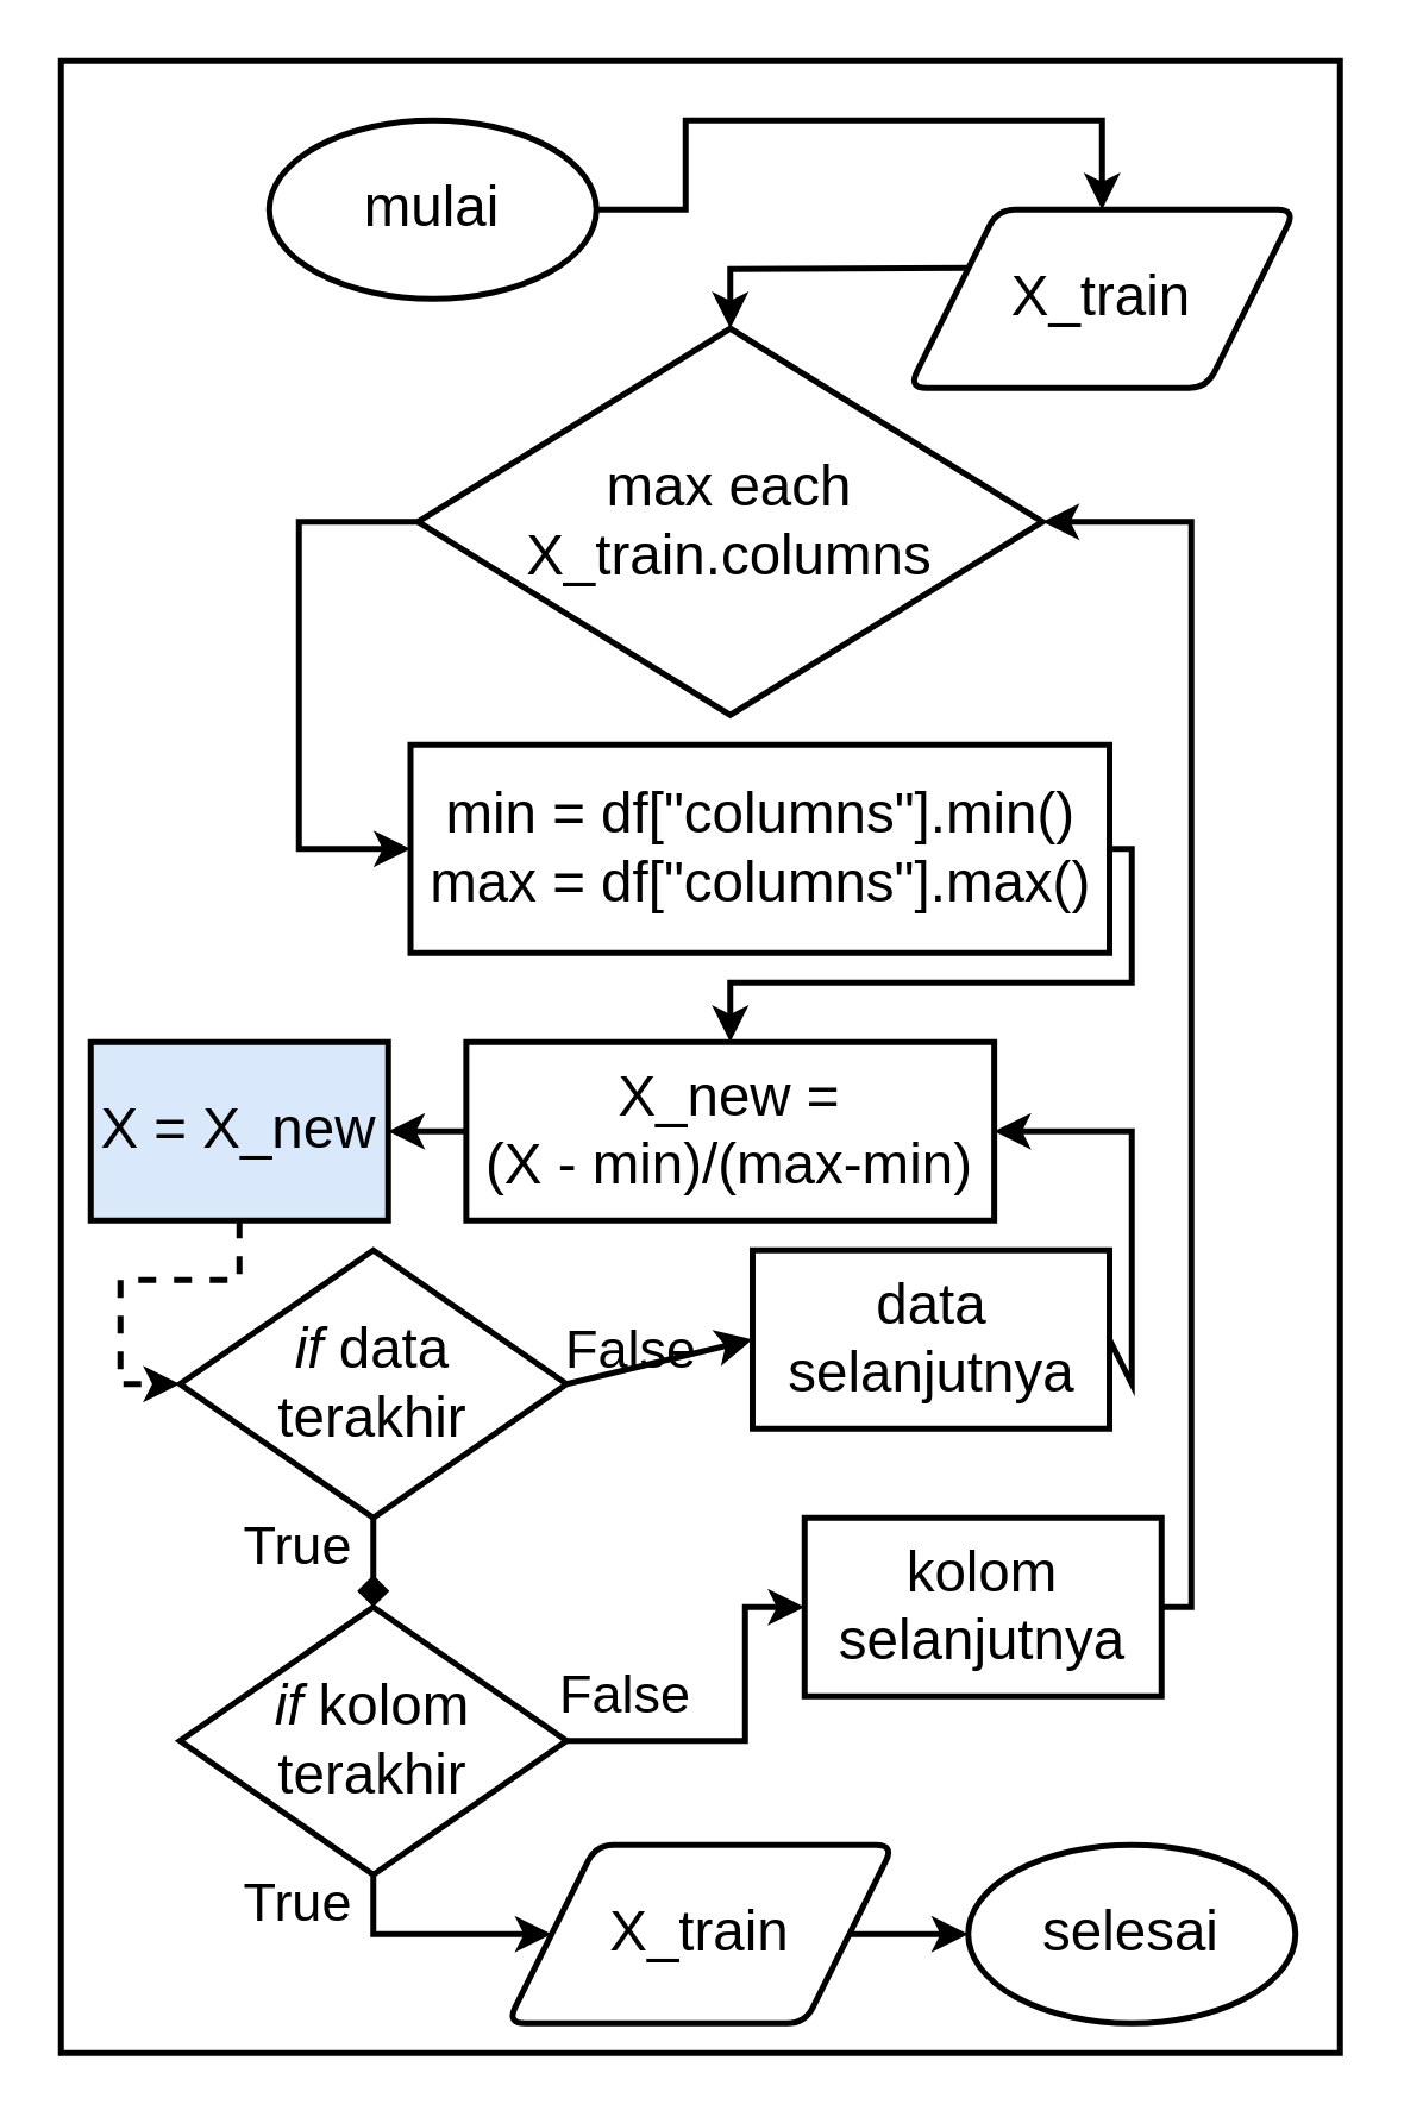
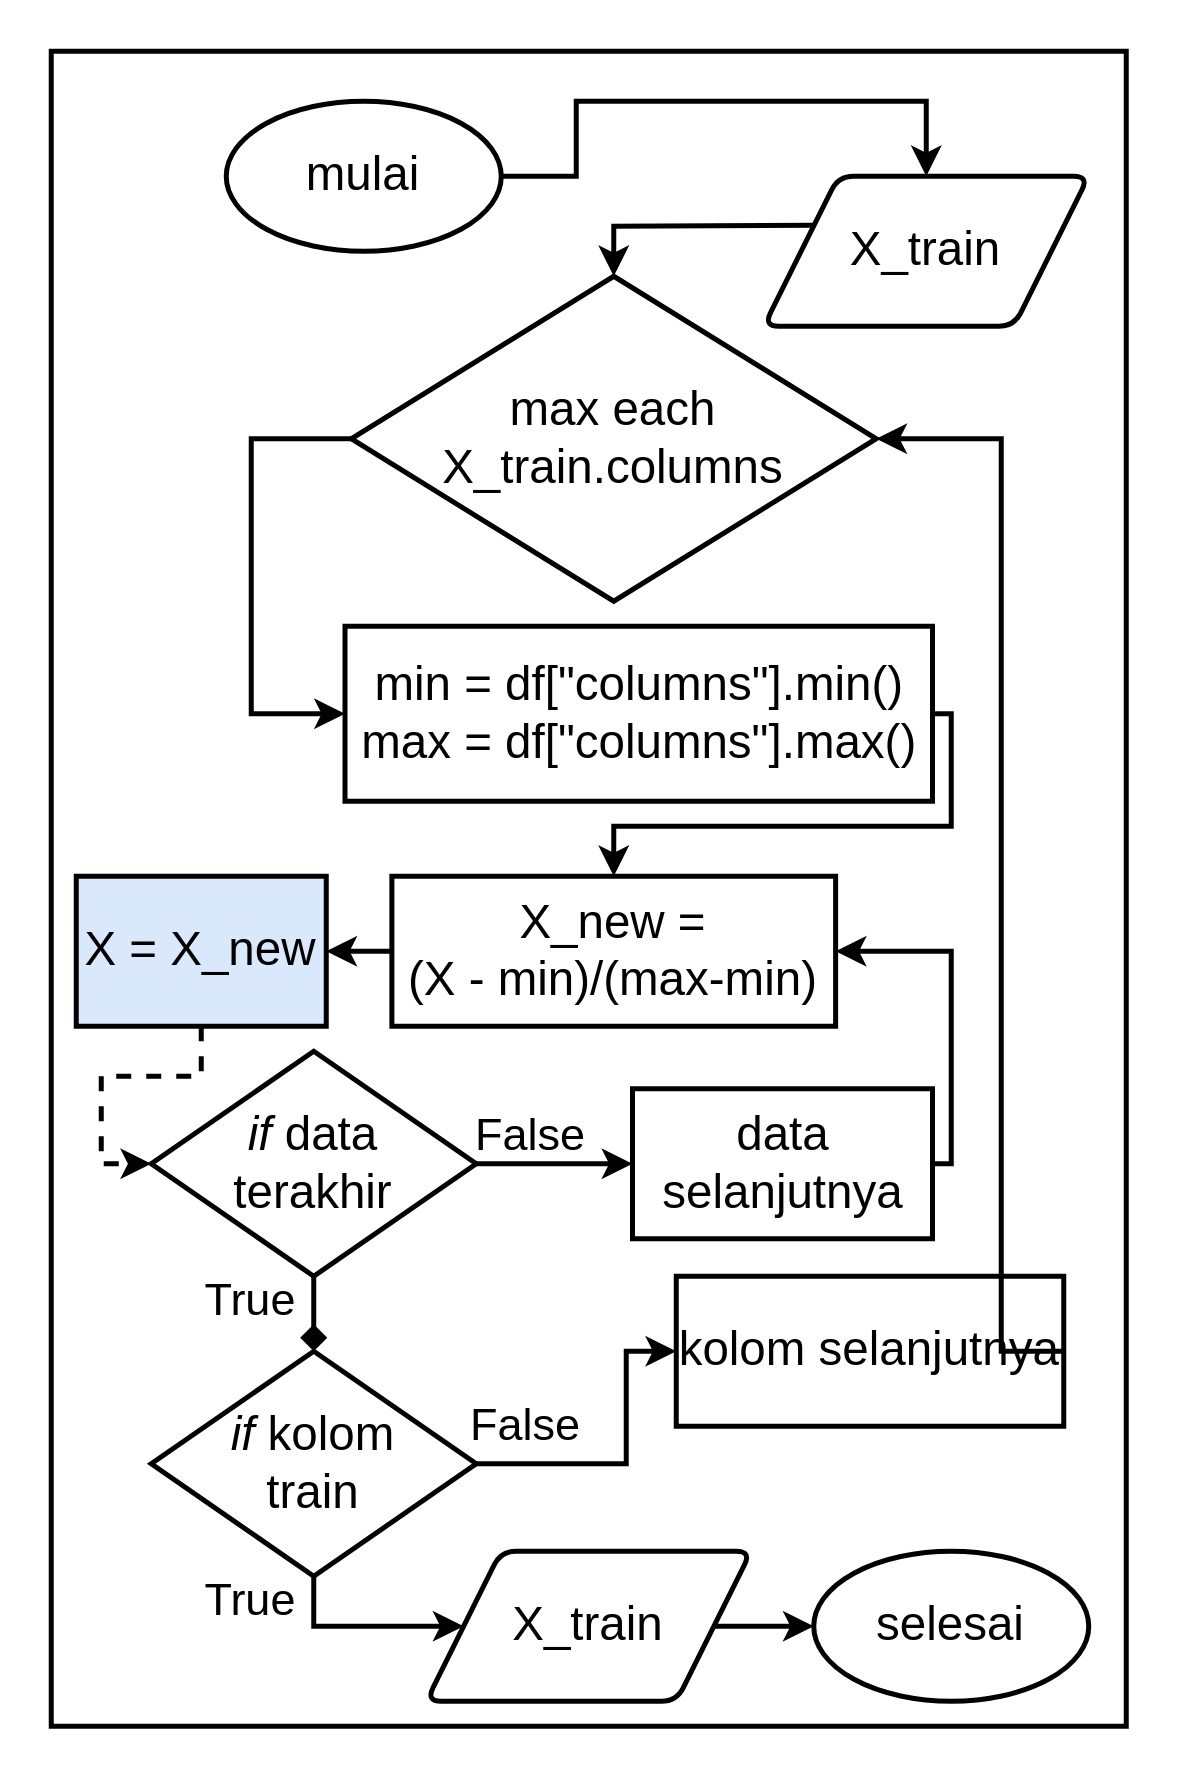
- <mxCell id="15" value="&lt;font style=&quot;font-size: 19px&quot;&gt;data&lt;br&gt;selanjutnya&lt;/font&gt;" style="rounded=0;whiteSpace=wrap;html=1;strokeWidth=2;container=0;" parent="2" vertex="1"><mxGeometry x="232.5" y="400" width="120" height="60" as="geometry" /></mxCell>
+ <mxCell id="15" value="&lt;font style=&quot;font-size: 19px&quot;&gt;data&lt;br&gt;selanjutnya&lt;/font&gt;" style="rounded=0;whiteSpace=wrap;html=1;strokeWidth=2;container=0;" parent="2" vertex="1"><mxGeometry x="232.5" y="415" width="120" height="60" as="geometry" /></mxCell>
- <mxCell id="8" value="&lt;font style=&quot;font-size: 19px&quot;&gt;kolom selanjutnya&lt;/font&gt;" style="rounded=0;whiteSpace=wrap;html=1;strokeWidth=2;container=0;" parent="2" vertex="1"><mxGeometry x="250" y="490" width="120" height="60" as="geometry" /></mxCell>
+ <mxCell id="8" value="&lt;font style=&quot;font-size: 19px&quot;&gt;kolom selanjutnya&lt;/font&gt;" style="rounded=0;whiteSpace=wrap;html=1;strokeWidth=2;container=0;" parent="2" vertex="1"><mxGeometry x="250" y="490" width="155" height="60" as="geometry" /></mxCell>
- <mxCell id="9" value="&lt;font style=&quot;font-size: 19px&quot;&gt;&lt;i&gt;if&lt;/i&gt; kolom&lt;br&gt;terakhir&lt;/font&gt;" style="rhombus;whiteSpace=wrap;html=1;strokeWidth=2;container=0;" parent="2" vertex="1"><mxGeometry x="40" y="520" width="130" height="90" as="geometry" /></mxCell>
+ <mxCell id="9" value="&lt;font style=&quot;font-size: 19px&quot;&gt;&lt;i&gt;if&lt;/i&gt; kolom&lt;br&gt;train&lt;/font&gt;" style="rhombus;whiteSpace=wrap;html=1;strokeWidth=2;container=0;" parent="2" vertex="1"><mxGeometry x="40" y="520" width="130" height="90" as="geometry" /></mxCell>
